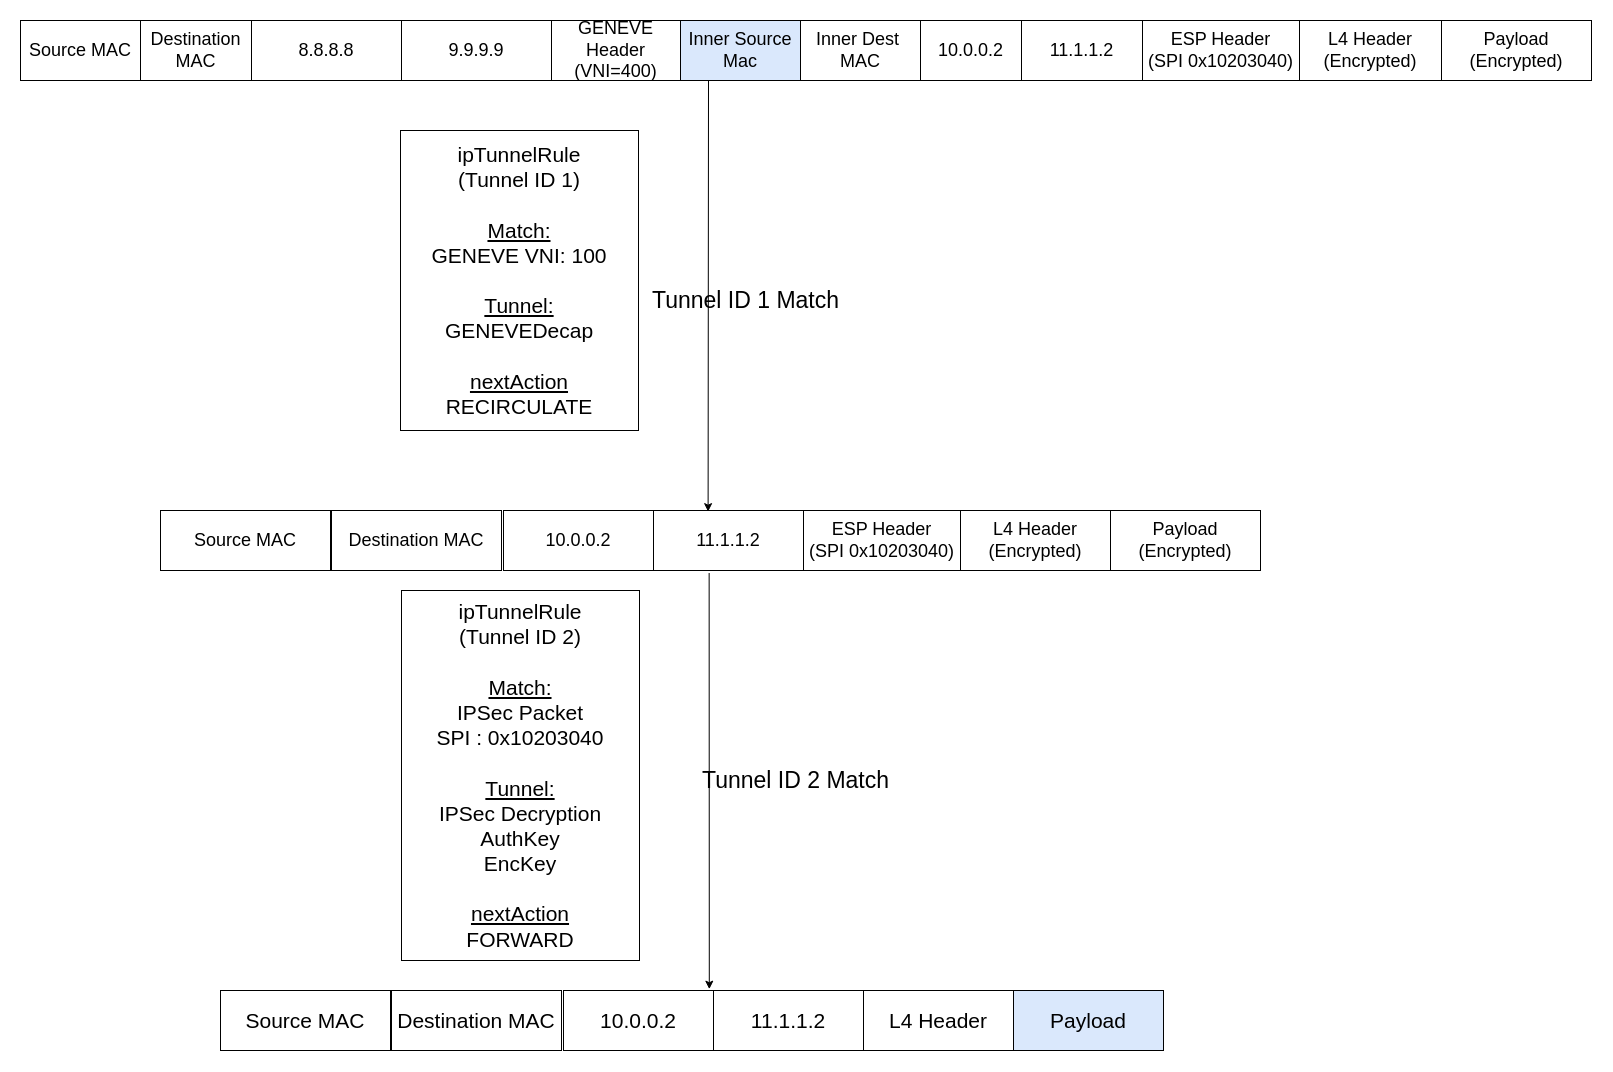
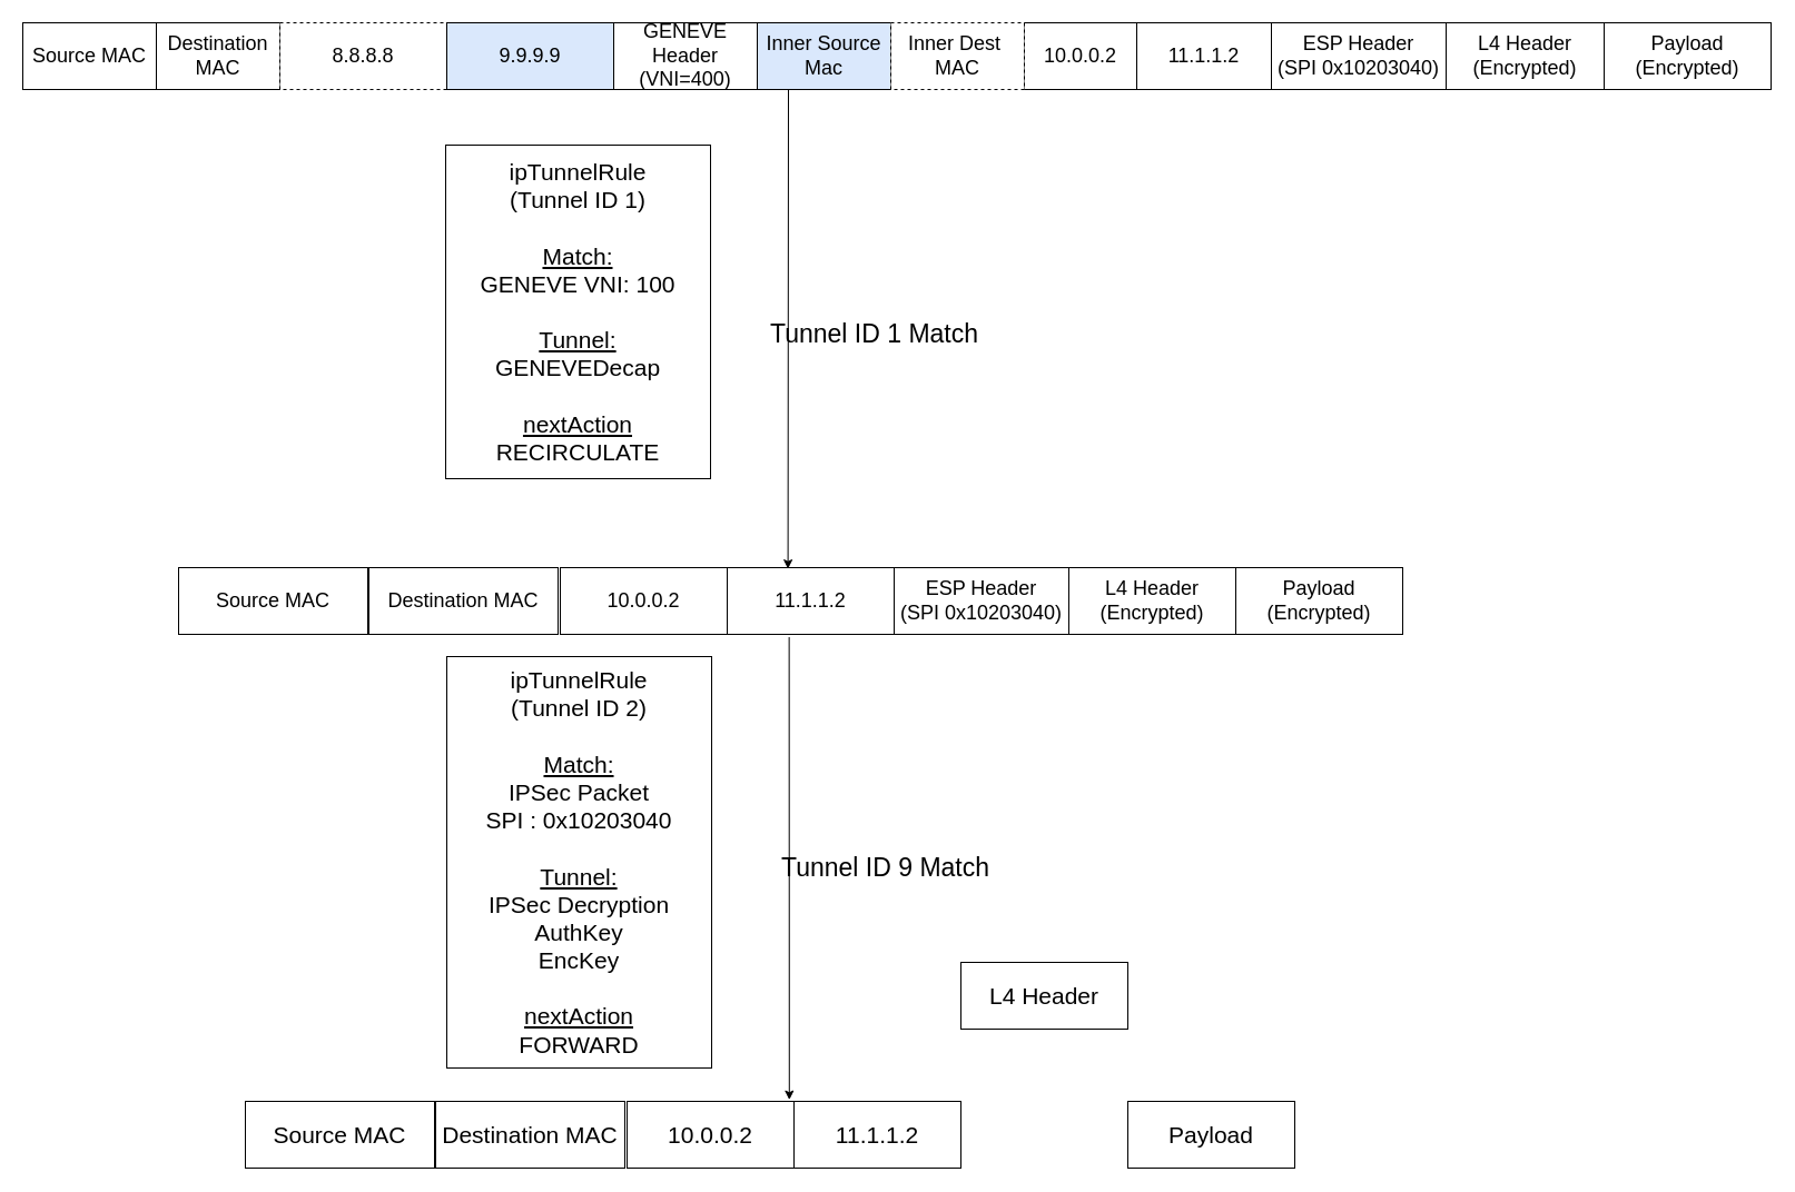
- <mxCell id="24" value="8.8.8.8" style="rounded=0;whiteSpace=wrap;html=1;fontSize=18;" parent="1" vertex="1"><mxGeometry x="251" y="20" width="150" height="60" as="geometry" /></mxCell>
+ <mxCell id="24" value="8.8.8.8" style="rounded=0;whiteSpace=wrap;html=1;fontSize=18;dashed=1;" parent="1" vertex="1"><mxGeometry x="251" y="20" width="150" height="60" as="geometry" /></mxCell>
- <mxCell id="25" value="9.9.9.9" style="rounded=0;whiteSpace=wrap;html=1;fontSize=18;" parent="1" vertex="1"><mxGeometry x="401" y="20" width="150" height="60" as="geometry" /></mxCell>
+ <mxCell id="25" value="9.9.9.9" style="rounded=0;whiteSpace=wrap;html=1;fontSize=18;fillColor=#dae8fc;" parent="1" vertex="1"><mxGeometry x="401" y="20" width="150" height="60" as="geometry" /></mxCell>
- <mxCell id="29" value="Inner Dest&amp;nbsp;&lt;br style=&quot;font-size: 18px;&quot;&gt;MAC" style="rounded=0;whiteSpace=wrap;html=1;fontSize=18;" vertex="1" parent="1"><mxGeometry x="800" y="20" width="120" height="60" as="geometry" /></mxCell>
+ <mxCell id="29" value="Inner Dest&amp;nbsp;&lt;br style=&quot;font-size: 18px;&quot;&gt;MAC" style="rounded=0;whiteSpace=wrap;html=1;fontSize=18;dashed=1;" vertex="1" parent="1"><mxGeometry x="800" y="20" width="120" height="60" as="geometry" /></mxCell>
- <mxCell id="30" value="&lt;font style=&quot;font-size: 23px&quot;&gt;Tunnel ID 1 Match&lt;/font&gt;" style="text;html=1;align=center;verticalAlign=middle;resizable=0;points=[];autosize=1;strokeColor=none;fillColor=none;" vertex="1" parent="1"><mxGeometry x="645" y="290" width="200" height="20" as="geometry" /></mxCell>
+ <mxCell id="30" value="&lt;font style=&quot;font-size: 23px&quot;&gt;Tunnel ID 1 Match&lt;/font&gt;" style="text;html=1;align=center;verticalAlign=middle;resizable=0;points=[];autosize=1;strokeColor=none;fillColor=none;" vertex="1" parent="1"><mxGeometry x="685" y="290" width="200" height="20" as="geometry" /></mxCell>
- <mxCell id="32" value="&lt;font style=&quot;font-size: 23px&quot;&gt;Tunnel ID 2 Match&lt;/font&gt;" style="text;html=1;align=center;verticalAlign=middle;resizable=0;points=[];autosize=1;strokeColor=none;fillColor=none;strokeWidth=5;" vertex="1" parent="1"><mxGeometry x="695" y="770" width="200" height="20" as="geometry" /></mxCell>
+ <mxCell id="32" value="&lt;font style=&quot;font-size: 23px&quot;&gt;Tunnel ID 9 Match&lt;/font&gt;" style="text;html=1;align=center;verticalAlign=middle;resizable=0;points=[];autosize=1;strokeColor=none;fillColor=none;strokeWidth=5;" vertex="1" parent="1"><mxGeometry x="695" y="770" width="200" height="20" as="geometry" /></mxCell>
- <mxCell id="6" value="L4 Header" style="rounded=0;whiteSpace=wrap;html=1;fontSize=21;" parent="1" vertex="1"><mxGeometry x="863" y="990" width="150" height="60" as="geometry" /></mxCell>
+ <mxCell id="6" value="L4 Header" style="rounded=0;whiteSpace=wrap;html=1;fontSize=21;" parent="1" vertex="1"><mxGeometry x="863" y="865" width="150" height="60" as="geometry" /></mxCell>
- <mxCell id="14" value="Payload" style="rounded=0;whiteSpace=wrap;html=1;fontSize=21;fillColor=#dae8fc;" parent="1" vertex="1"><mxGeometry x="1013" y="990" width="150" height="60" as="geometry" /></mxCell>
+ <mxCell id="14" value="Payload" style="rounded=0;whiteSpace=wrap;html=1;fontSize=21;" parent="1" vertex="1"><mxGeometry x="1013" y="990" width="150" height="60" as="geometry" /></mxCell>
